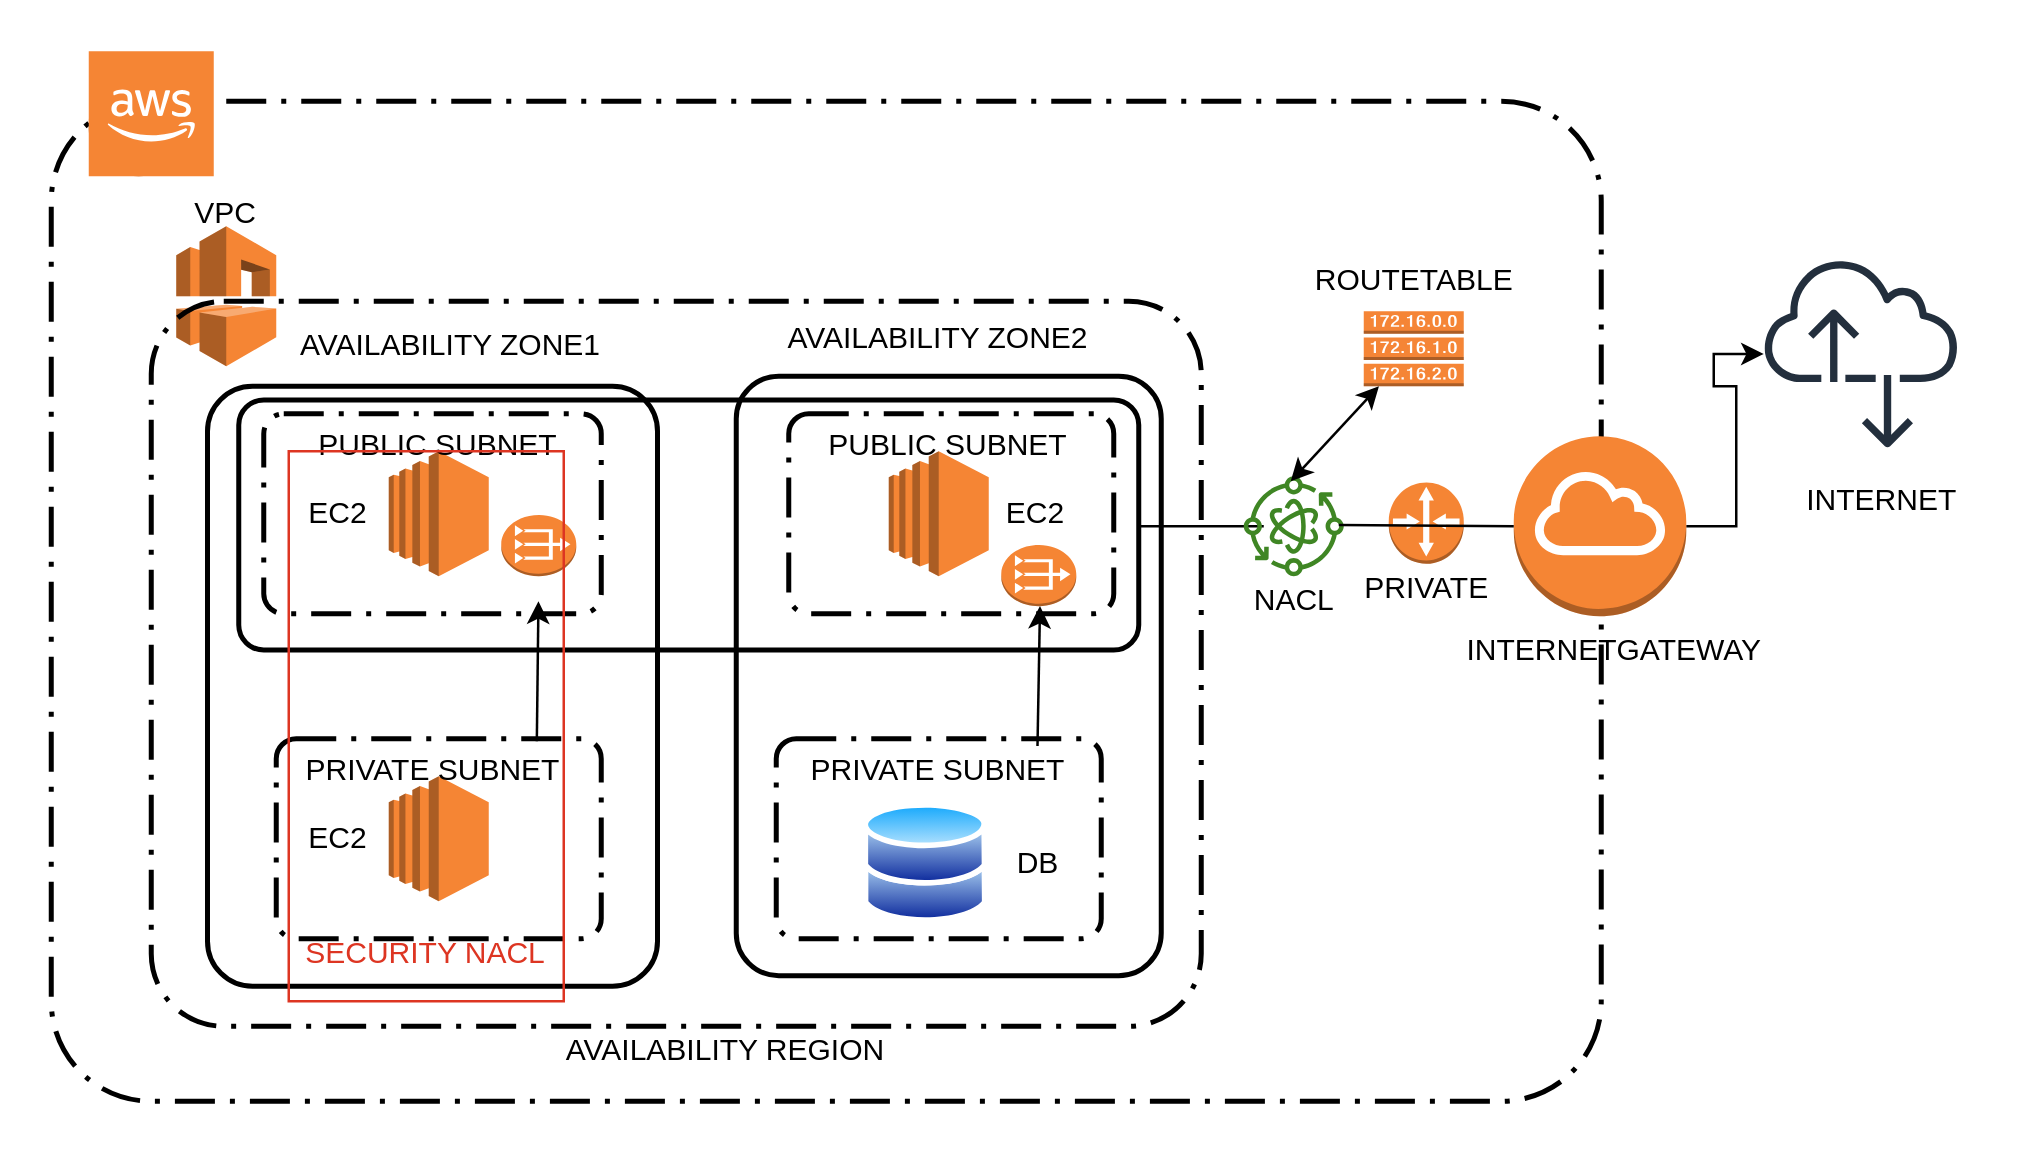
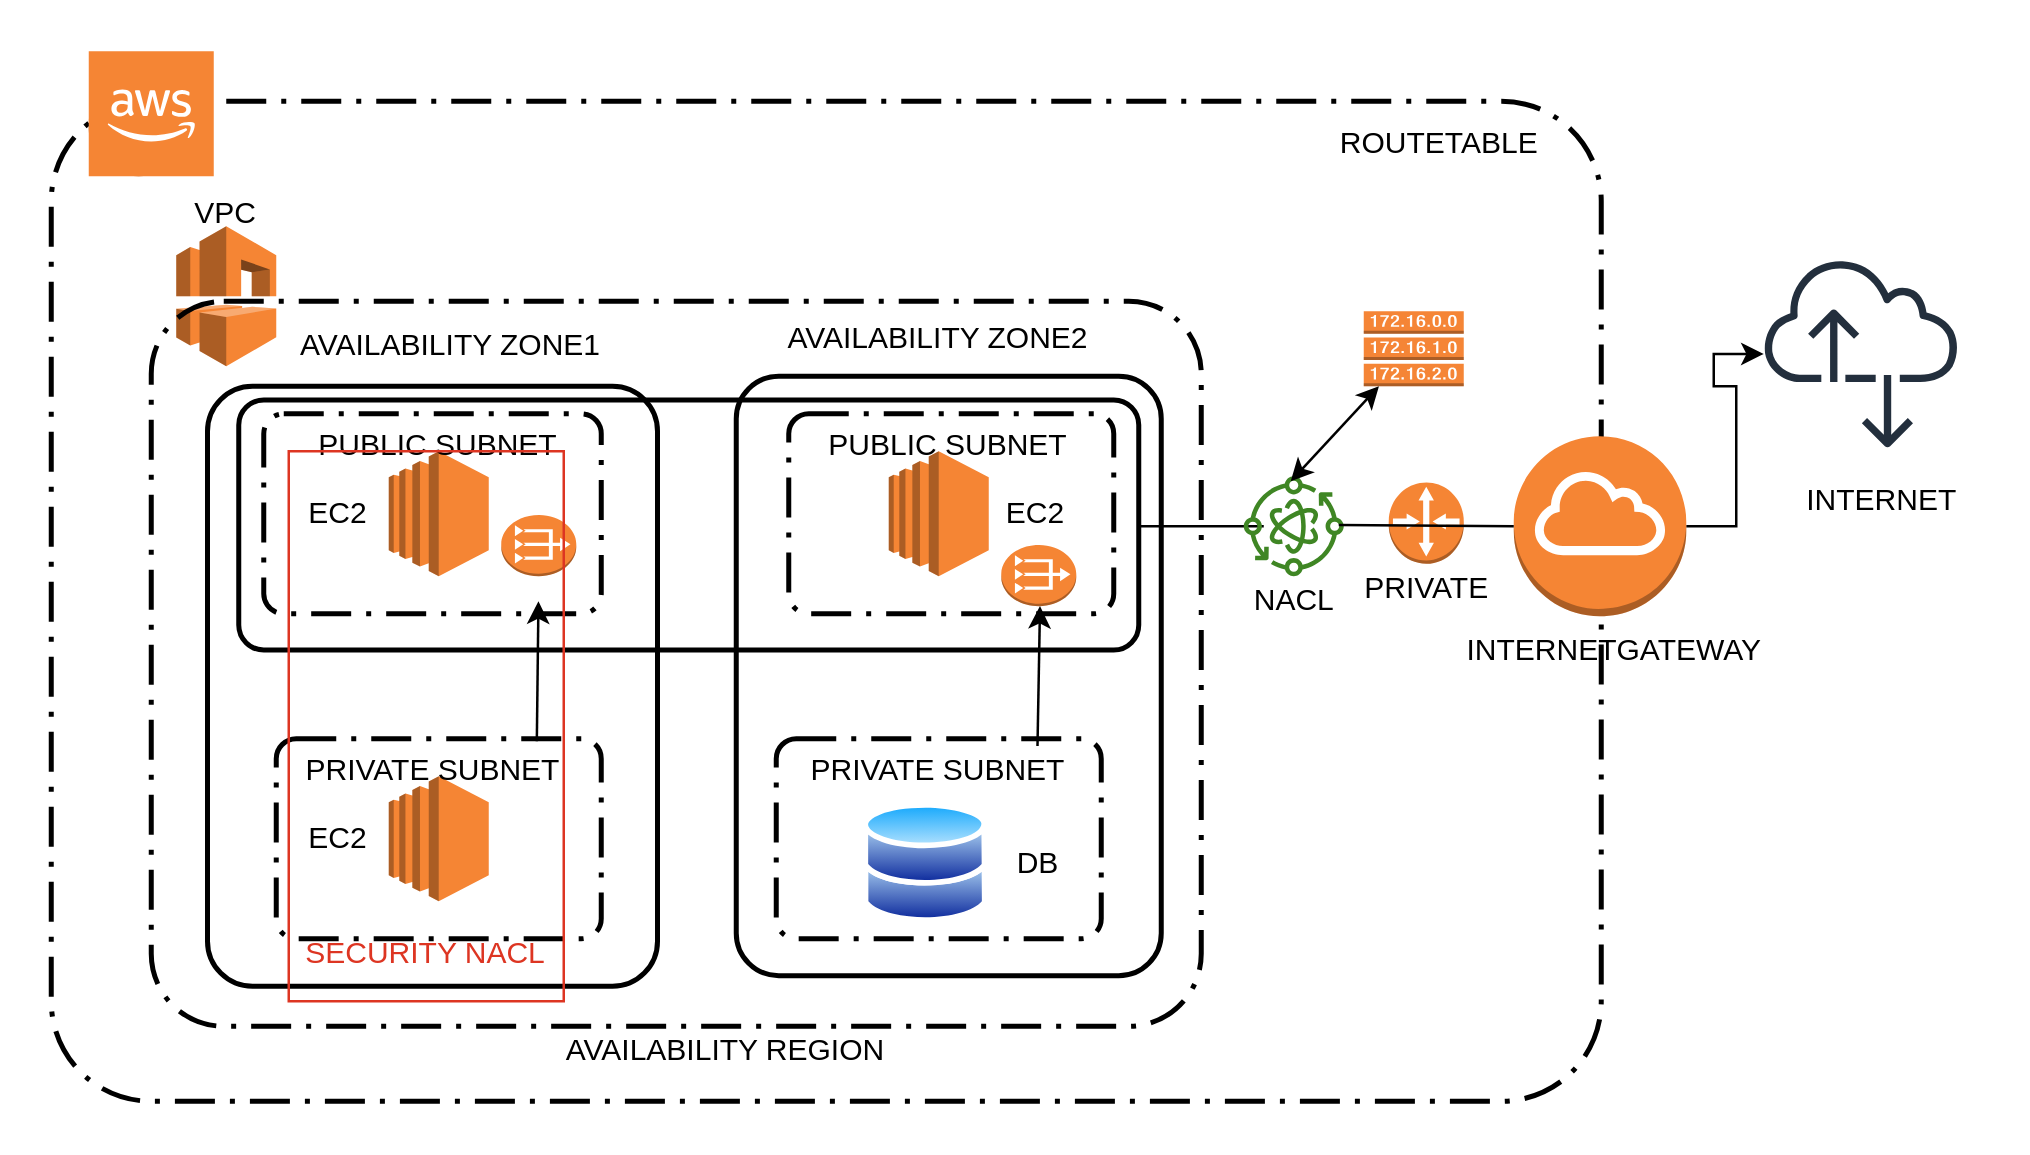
- <mxCell id="45" value="ROUTETABLE" style="text;strokeColor=none;align=center;fillColor=none;html=1;verticalAlign=middle;whiteSpace=wrap;rounded=0;" vertex="1" parent="1"><mxGeometry x="527.5" y="102" width="75" height="20" as="geometry" /></mxCell>
+ <mxCell id="45" value="ROUTETABLE" style="text;strokeColor=none;align=center;fillColor=none;html=1;verticalAlign=middle;whiteSpace=wrap;rounded=0;" vertex="1" parent="1"><mxGeometry x="537.5" y="47" width="75" height="20" as="geometry" /></mxCell>
